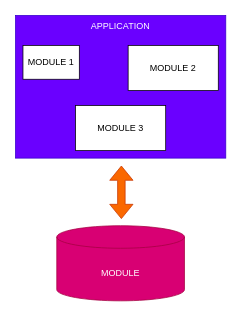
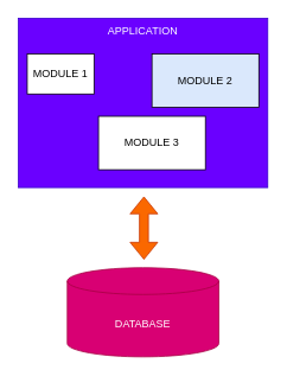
- <mxCell id="5" value="MODULE 2" style="rounded=0;whiteSpace=wrap;html=1;" vertex="1" parent="1"><mxGeometry x="170" y="60" width="120" height="60" as="geometry" /></mxCell>
+ <mxCell id="5" value="MODULE 2" style="rounded=0;whiteSpace=wrap;html=1;fillColor=#dae8fc;" vertex="1" parent="1"><mxGeometry x="170" y="60" width="120" height="60" as="geometry" /></mxCell>
- <mxCell id="6" value="MODULE 3" style="rounded=0;whiteSpace=wrap;html=1;" vertex="1" parent="1"><mxGeometry x="100" y="140" width="120" height="60" as="geometry" /></mxCell>
+ <mxCell id="6" value="MODULE 3" style="rounded=0;whiteSpace=wrap;html=1;" vertex="1" parent="1"><mxGeometry x="110" y="130" width="120" height="60" as="geometry" /></mxCell>
- <mxCell id="2" value="MODULE" style="shape=cylinder3;whiteSpace=wrap;html=1;boundedLbl=1;backgroundOutline=1;size=15;fillColor=#d80073;fontColor=#ffffff;strokeColor=#A50040;" vertex="1" parent="1"><mxGeometry x="75" y="300" width="170" height="100" as="geometry" /></mxCell>
+ <mxCell id="2" value="DATABASE" style="shape=cylinder3;whiteSpace=wrap;html=1;boundedLbl=1;backgroundOutline=1;size=15;fillColor=#d80073;fontColor=#ffffff;strokeColor=#A50040;" vertex="1" parent="1"><mxGeometry x="75" y="300" width="170" height="100" as="geometry" /></mxCell>
